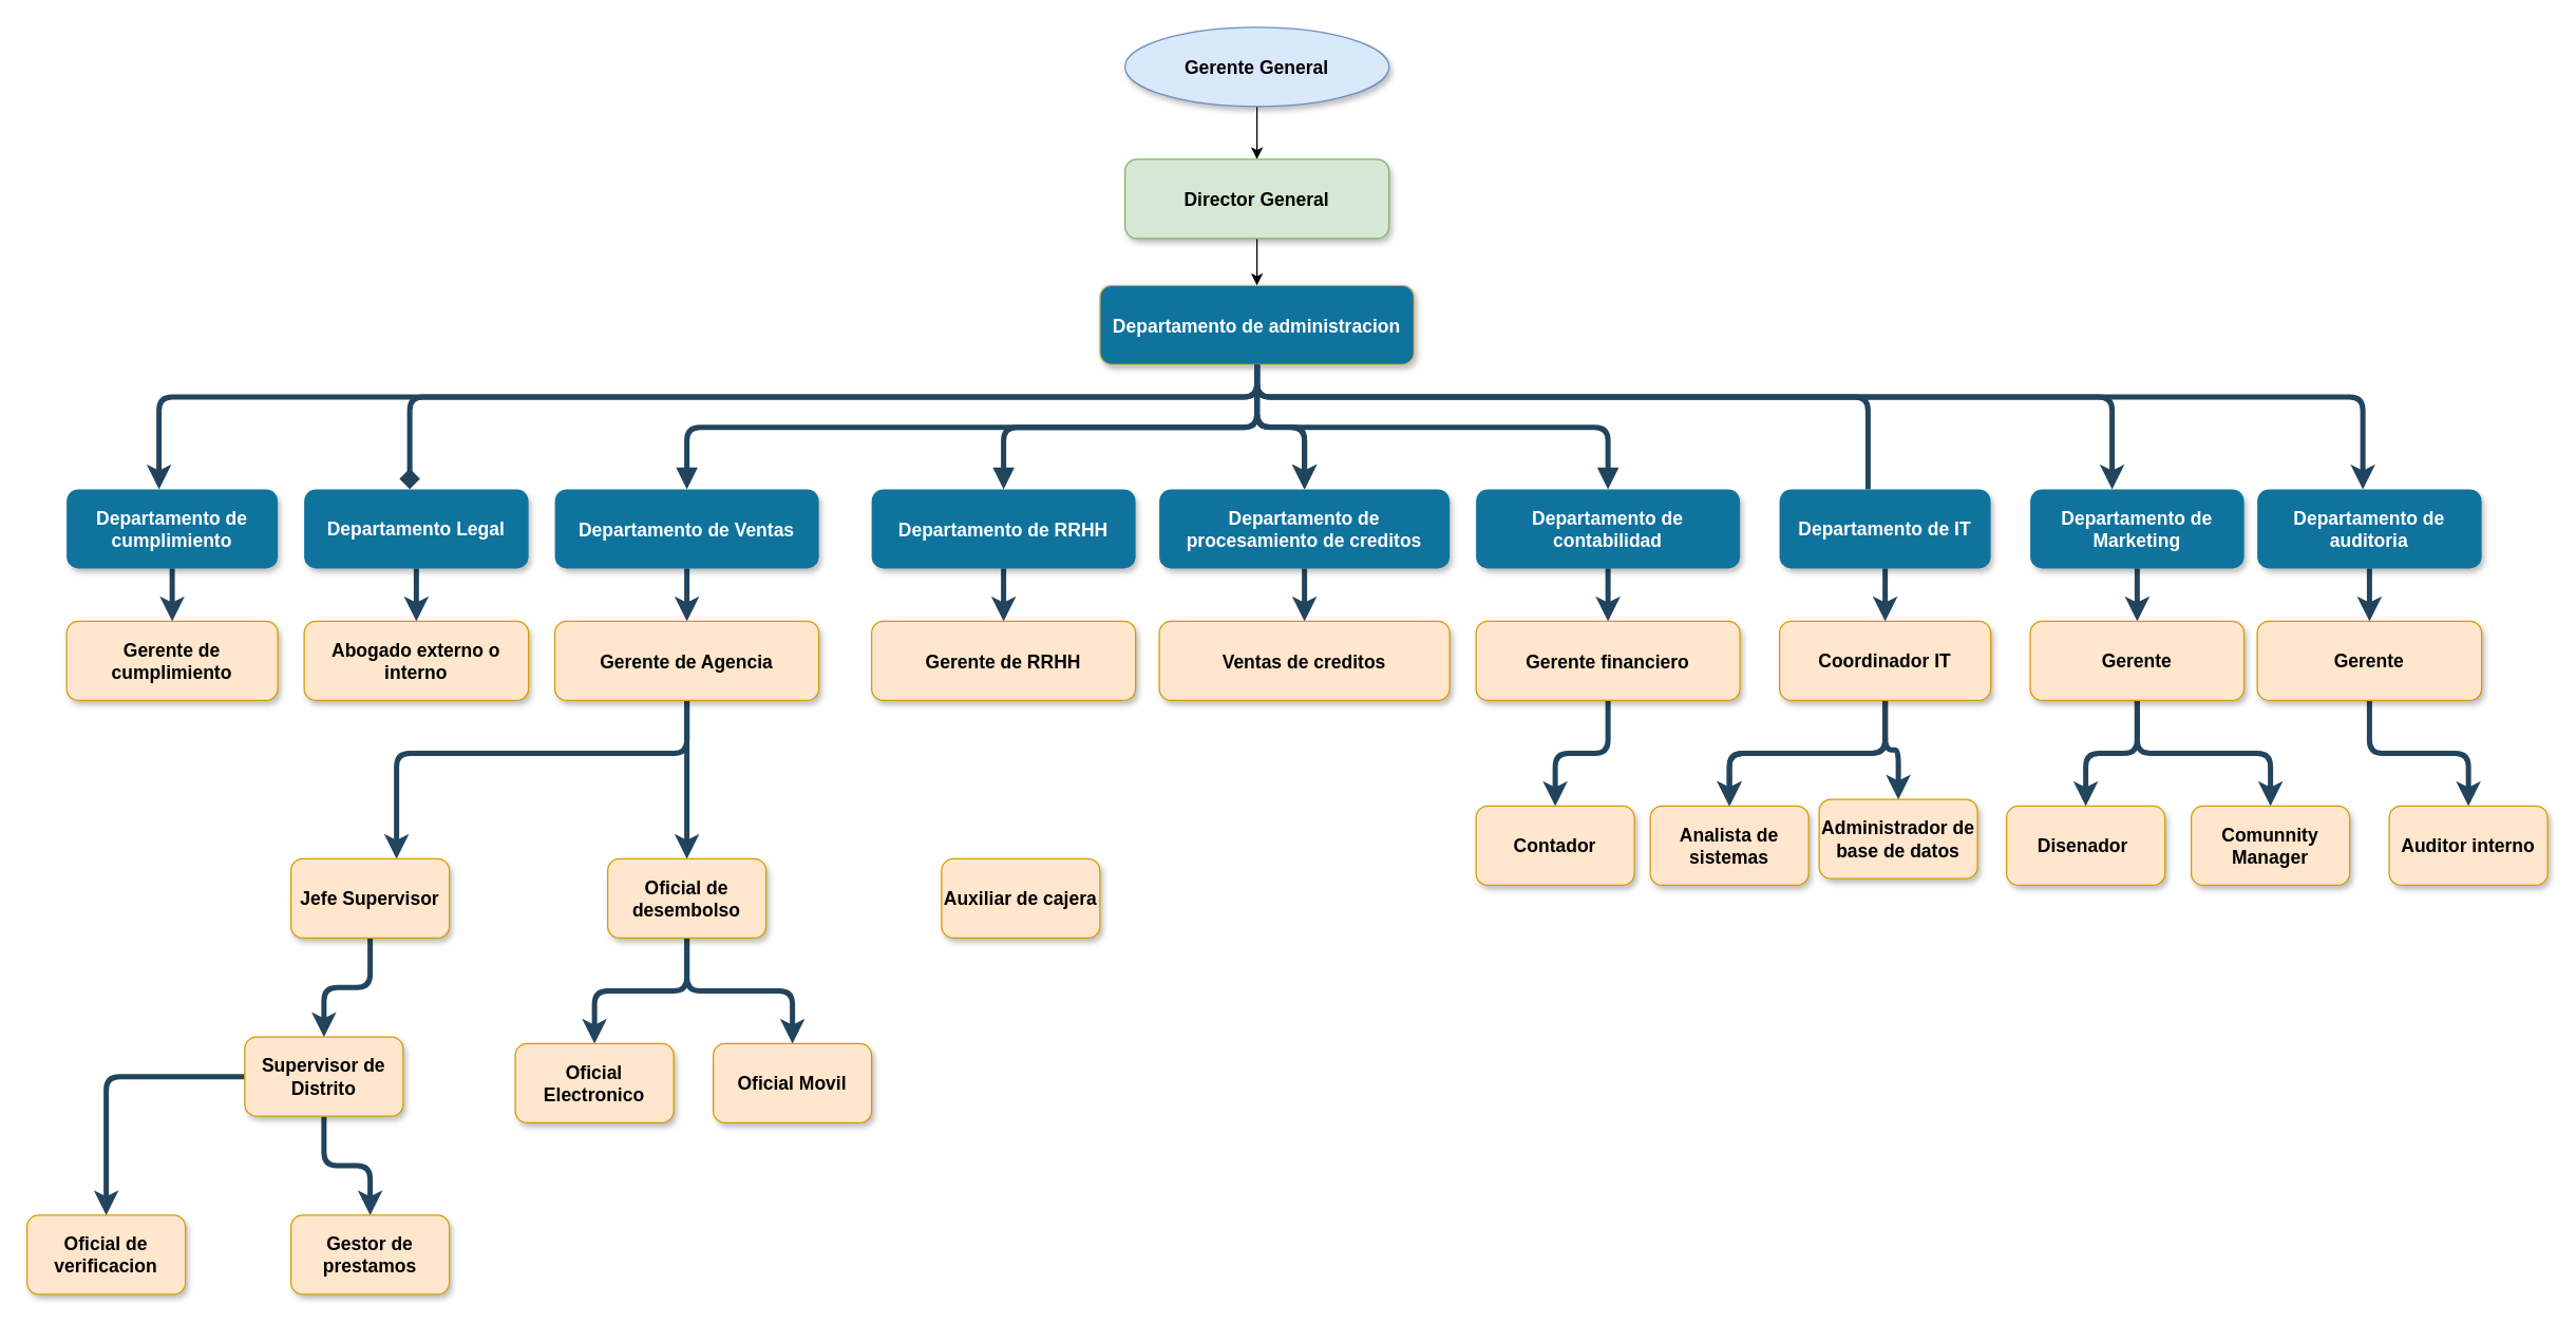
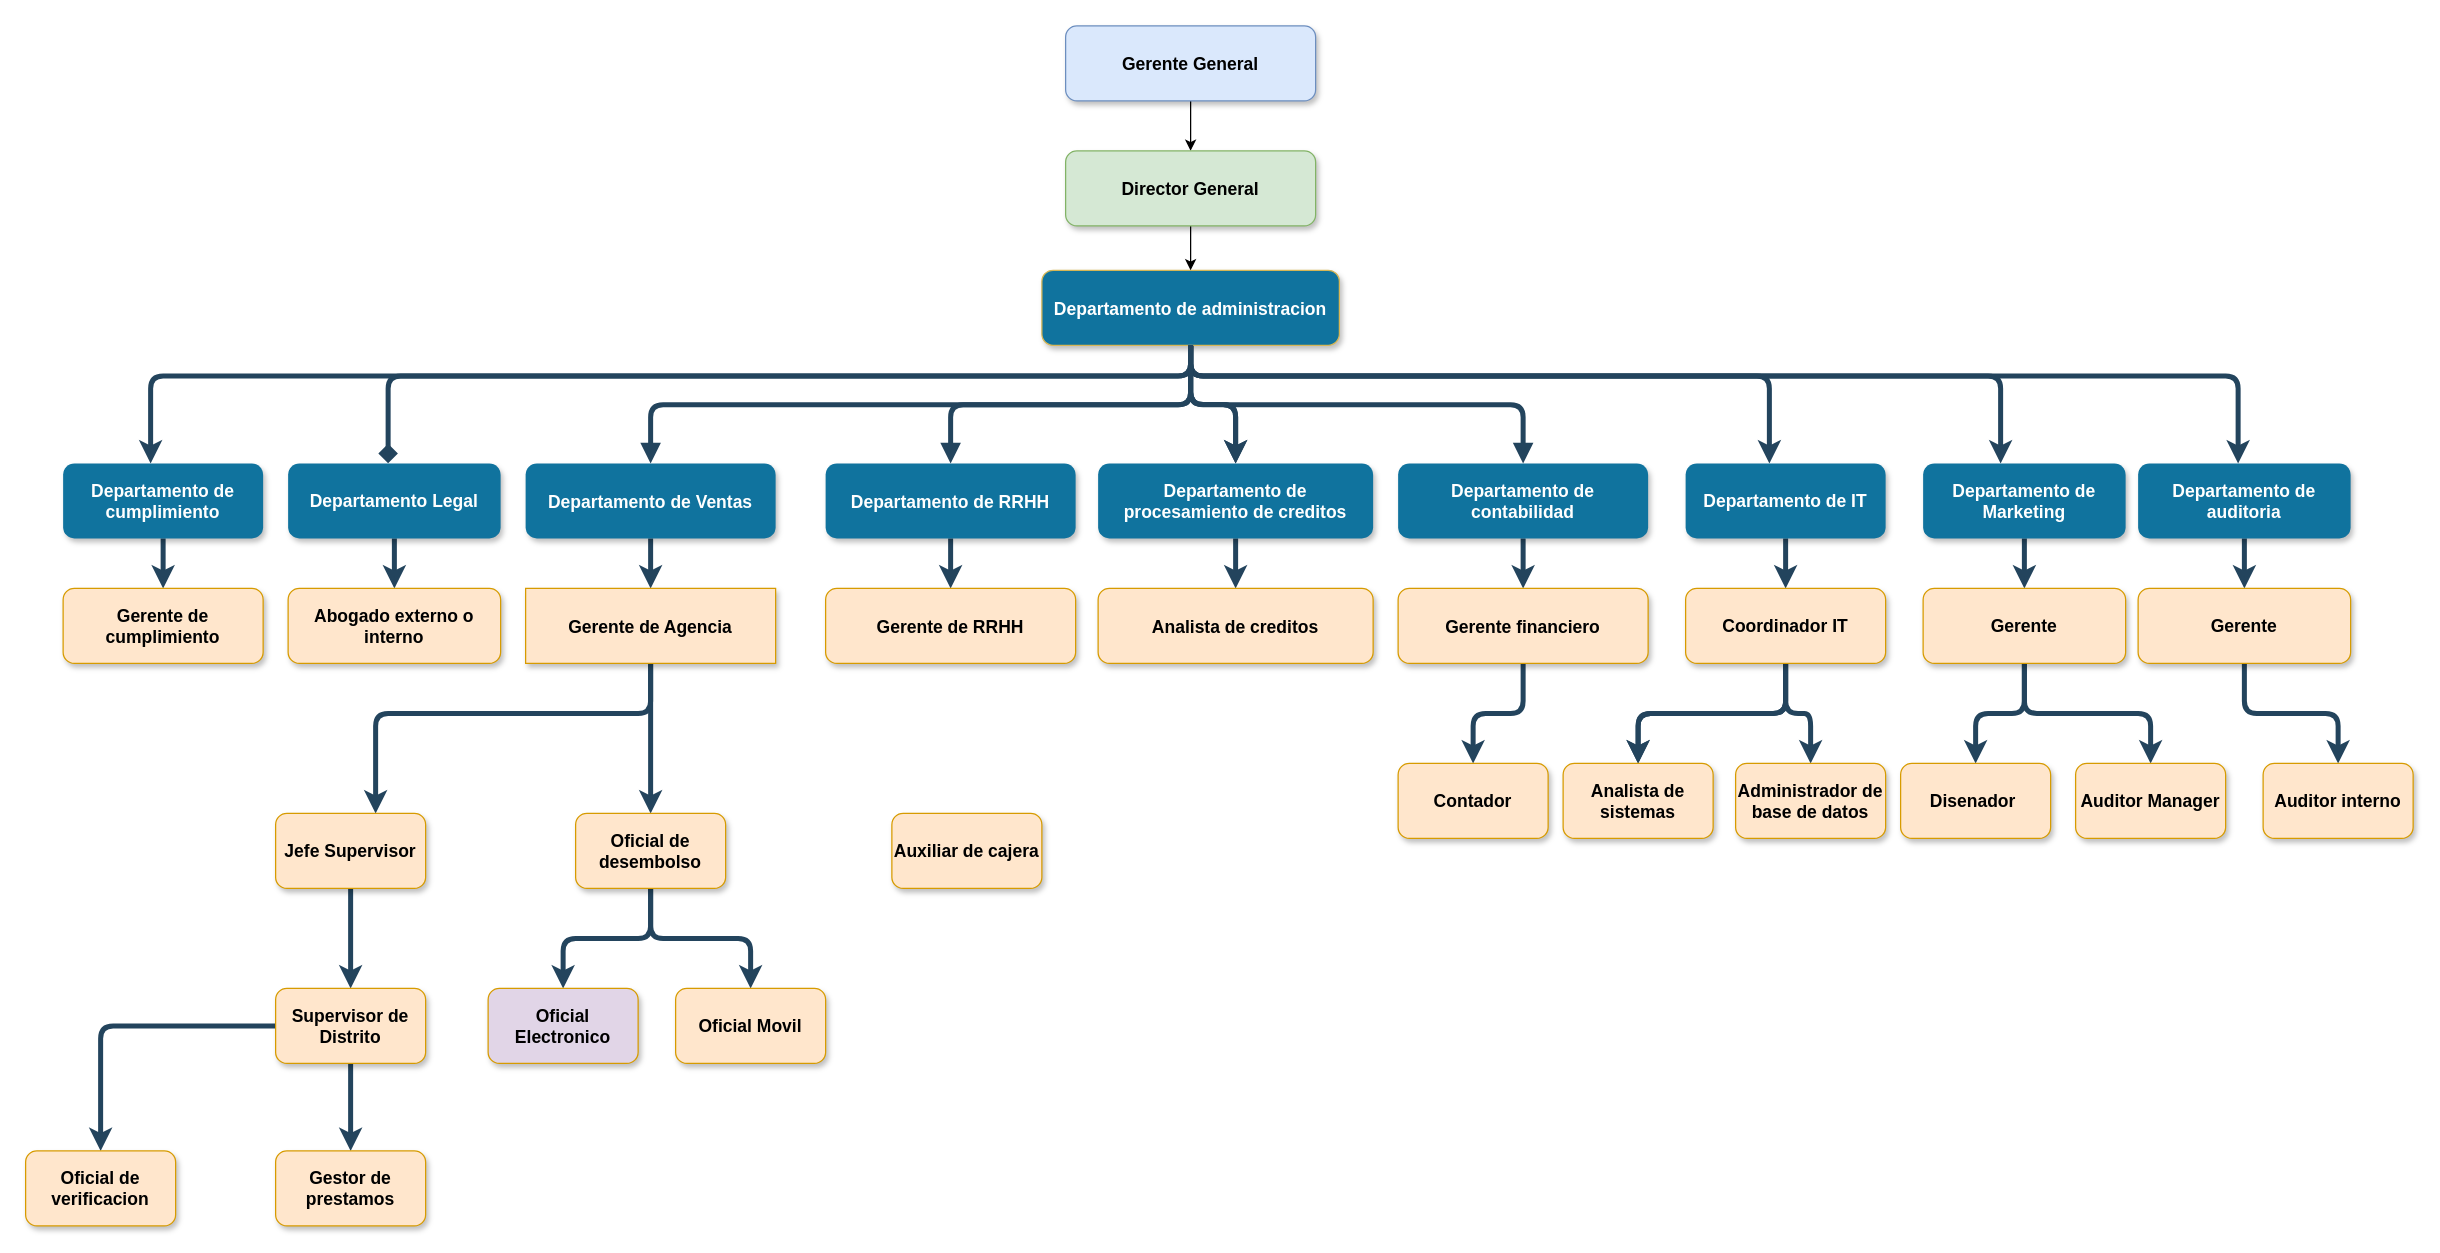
- <mxCell id="3" value="Gerente General" style="ellipse;fillColor=#dae8fc;strokeColor=#6c8ebf;shadow=1;fontStyle=1;fontSize=14;" parent="1" vertex="1"><mxGeometry x="852" y="20" width="200" height="60" as="geometry" /></mxCell>
+ <mxCell id="3" value="Gerente General" style="rounded=1;fillColor=#dae8fc;strokeColor=#6c8ebf;shadow=1;fontStyle=1;fontSize=14;" parent="1" vertex="1"><mxGeometry x="852" y="20" width="200" height="60" as="geometry" /></mxCell>
- <mxCell id="5" value="" style="edgeStyle=orthogonalEdgeStyle;rounded=1;orthogonalLoop=1;jettySize=auto;html=1;strokeColor=#23445D;strokeWidth=4;endArrow=none;" edge="1" parent="1" source="11" target="26"><mxGeometry relative="1" as="geometry"><Array as="points"><mxPoint x="952" y="300" /><mxPoint x="1415" y="300" /></Array></mxGeometry></mxCell>
+ <mxCell id="5" value="" style="edgeStyle=orthogonalEdgeStyle;rounded=1;orthogonalLoop=1;jettySize=auto;html=1;strokeColor=#23445D;strokeWidth=4;" edge="1" parent="1" source="11" target="26"><mxGeometry relative="1" as="geometry"><Array as="points"><mxPoint x="952" y="300" /><mxPoint x="1415" y="300" /></Array></mxGeometry></mxCell>
- <mxCell id="37" value="Gerente de Agencia" style="rounded=1;fillColor=#ffe6cc;strokeColor=#d79b00;shadow=1;fontStyle=1;fontSize=14;" vertex="1" parent="1"><mxGeometry x="420" y="470" width="200" height="60" as="geometry" /></mxCell>
+ <mxCell id="37" value="Gerente de Agencia" style="fillColor=#ffe6cc;strokeColor=#d79b00;shadow=1;fontStyle=1;fontSize=14;rounded=0;" vertex="1" parent="1"><mxGeometry x="420" y="470" width="200" height="60" as="geometry" /></mxCell>
- <mxCell id="41" value="Ventas de creditos" style="rounded=1;fillColor=#ffe6cc;strokeColor=#d79b00;shadow=1;fontStyle=1;fontSize=14;" vertex="1" parent="1"><mxGeometry x="878" y="470" width="220" height="60" as="geometry" /></mxCell>
+ <mxCell id="41" value="Analista de creditos" style="rounded=1;fillColor=#ffe6cc;strokeColor=#d79b00;shadow=1;fontStyle=1;fontSize=14;" vertex="1" parent="1"><mxGeometry x="878" y="470" width="220" height="60" as="geometry" /></mxCell>
- <mxCell id="57" value="Administrador de base de datos" style="whiteSpace=wrap;html=1;fontSize=14;fillColor=#ffe6cc;strokeColor=#d79b00;rounded=1;shadow=1;fontStyle=1;" vertex="1" parent="1"><mxGeometry x="1378" y="605" width="120" height="60" as="geometry" /></mxCell>
+ <mxCell id="57" value="Administrador de base de datos" style="whiteSpace=wrap;html=1;fontSize=14;fillColor=#ffe6cc;strokeColor=#d79b00;rounded=1;shadow=1;fontStyle=1;" vertex="1" parent="1"><mxGeometry x="1388" y="610" width="120" height="60" as="geometry" /></mxCell>
- <mxCell id="55" value="Comunnity Manager" style="whiteSpace=wrap;html=1;fontSize=14;fillColor=#ffe6cc;strokeColor=#d79b00;rounded=1;shadow=1;fontStyle=1;" vertex="1" parent="1"><mxGeometry x="1660" y="610" width="120" height="60" as="geometry" /></mxCell>
+ <mxCell id="55" value="Auditor Manager" style="whiteSpace=wrap;html=1;fontSize=14;fillColor=#ffe6cc;strokeColor=#d79b00;rounded=1;shadow=1;fontStyle=1;" vertex="1" parent="1"><mxGeometry x="1660" y="610" width="120" height="60" as="geometry" /></mxCell>
- <mxCell id="69" value="Supervisor de Distrito" style="whiteSpace=wrap;html=1;fontSize=14;fillColor=#ffe6cc;strokeColor=#d79b00;rounded=1;shadow=1;fontStyle=1;" vertex="1" parent="1"><mxGeometry x="185" y="785" width="120" height="60" as="geometry" /></mxCell>
+ <mxCell id="69" value="Supervisor de Distrito" style="whiteSpace=wrap;html=1;fontSize=14;fillColor=#ffe6cc;strokeColor=#d79b00;rounded=1;shadow=1;fontStyle=1;" vertex="1" parent="1"><mxGeometry x="220" y="790" width="120" height="60" as="geometry" /></mxCell>
- <mxCell id="65" value="Oficial Electronico" style="whiteSpace=wrap;html=1;fontSize=14;fillColor=#ffe6cc;strokeColor=#d79b00;rounded=1;shadow=1;fontStyle=1;" vertex="1" parent="1"><mxGeometry x="390" y="790" width="120" height="60" as="geometry" /></mxCell>
+ <mxCell id="65" value="Oficial Electronico" style="whiteSpace=wrap;html=1;fontSize=14;fillColor=#e1d5e7;strokeColor=#d79b00;rounded=1;shadow=1;fontStyle=1;" vertex="1" parent="1"><mxGeometry x="390" y="790" width="120" height="60" as="geometry" /></mxCell>
